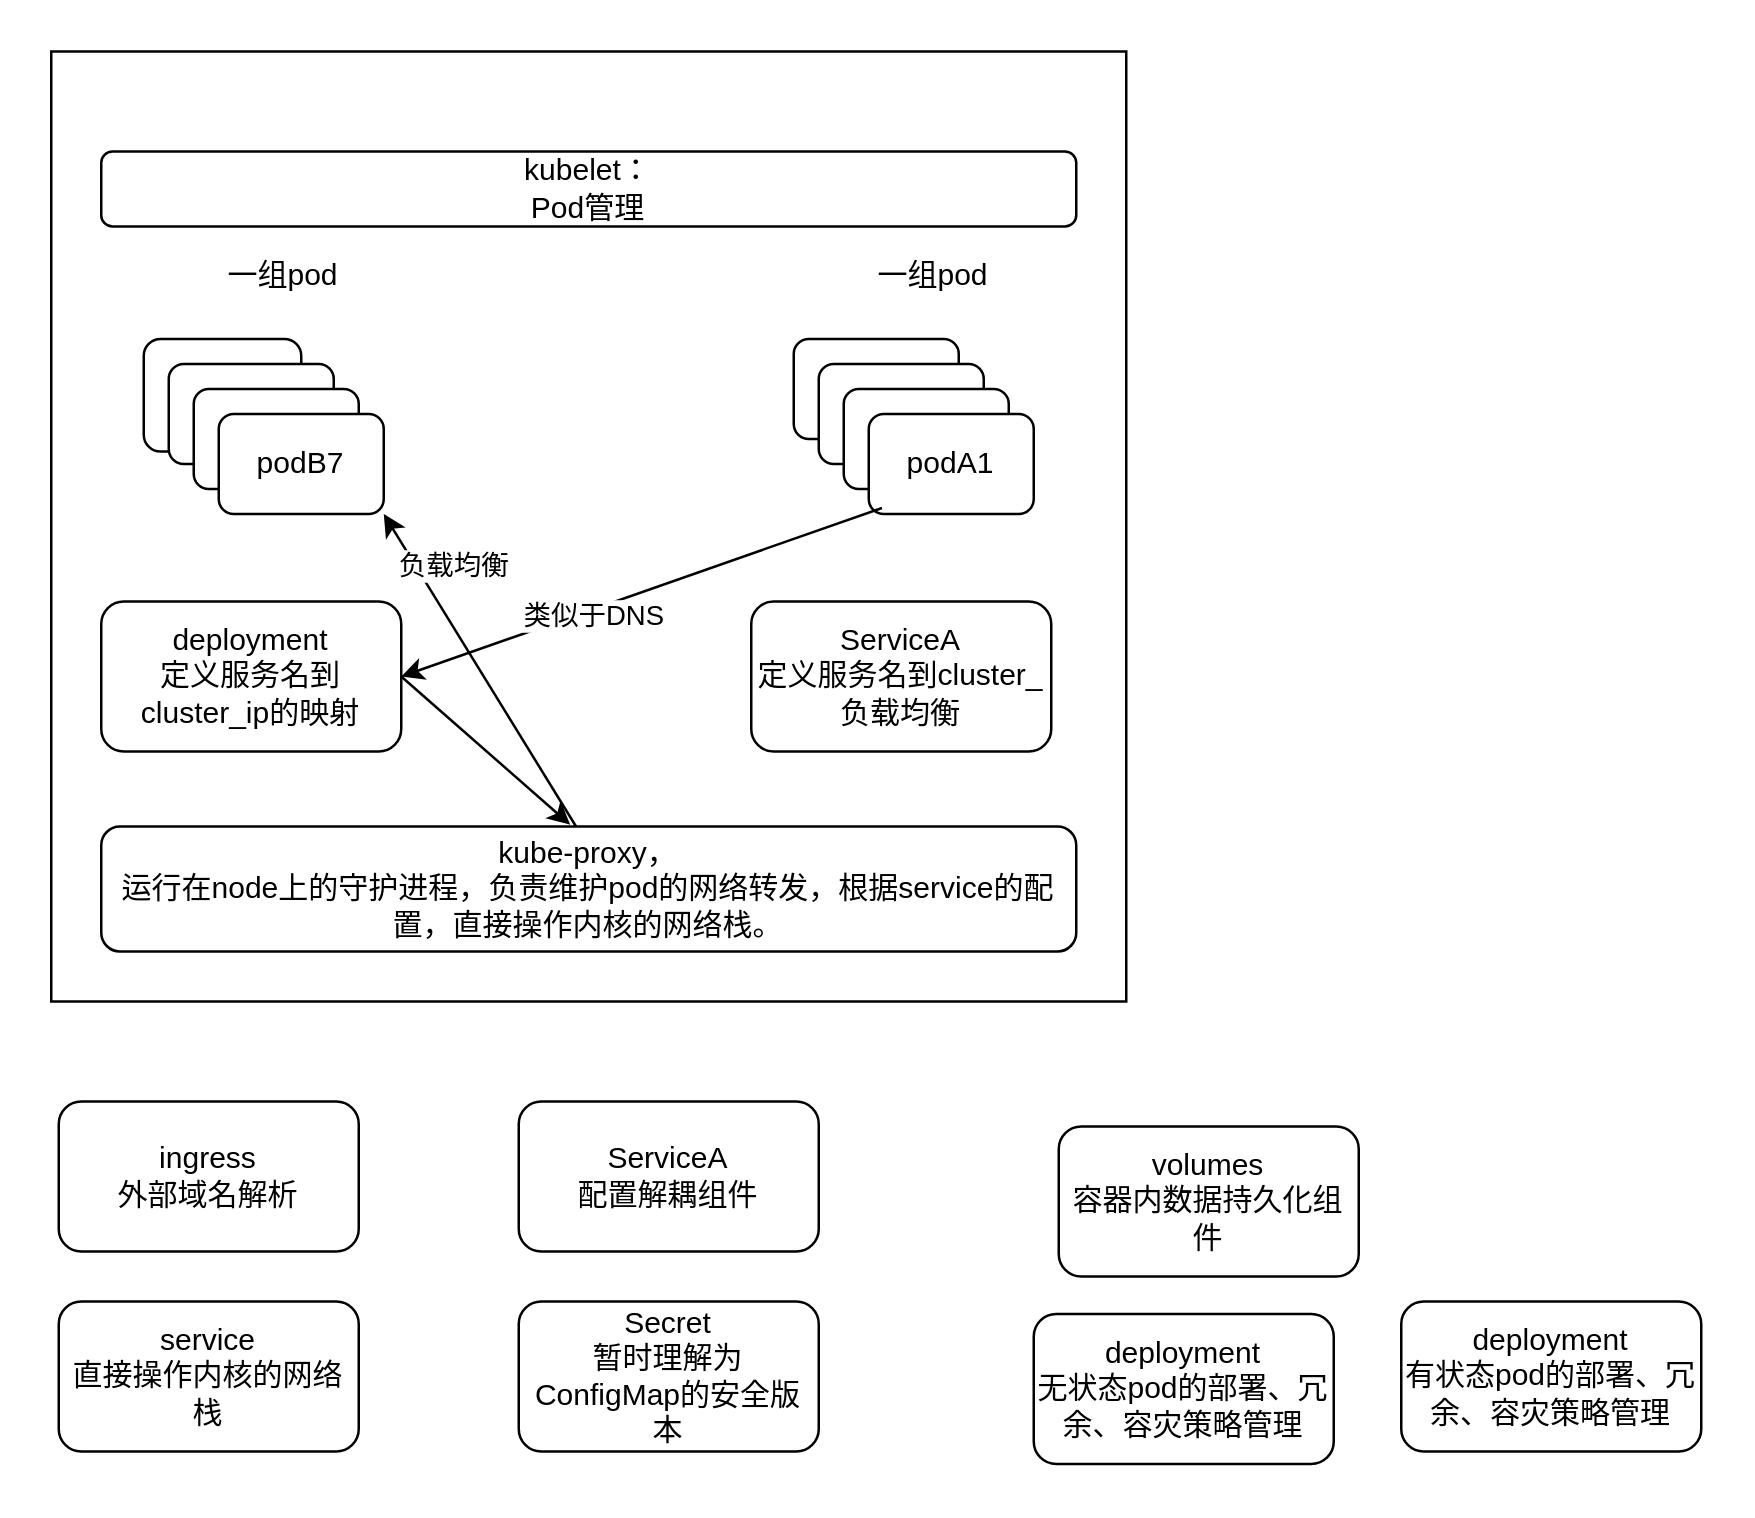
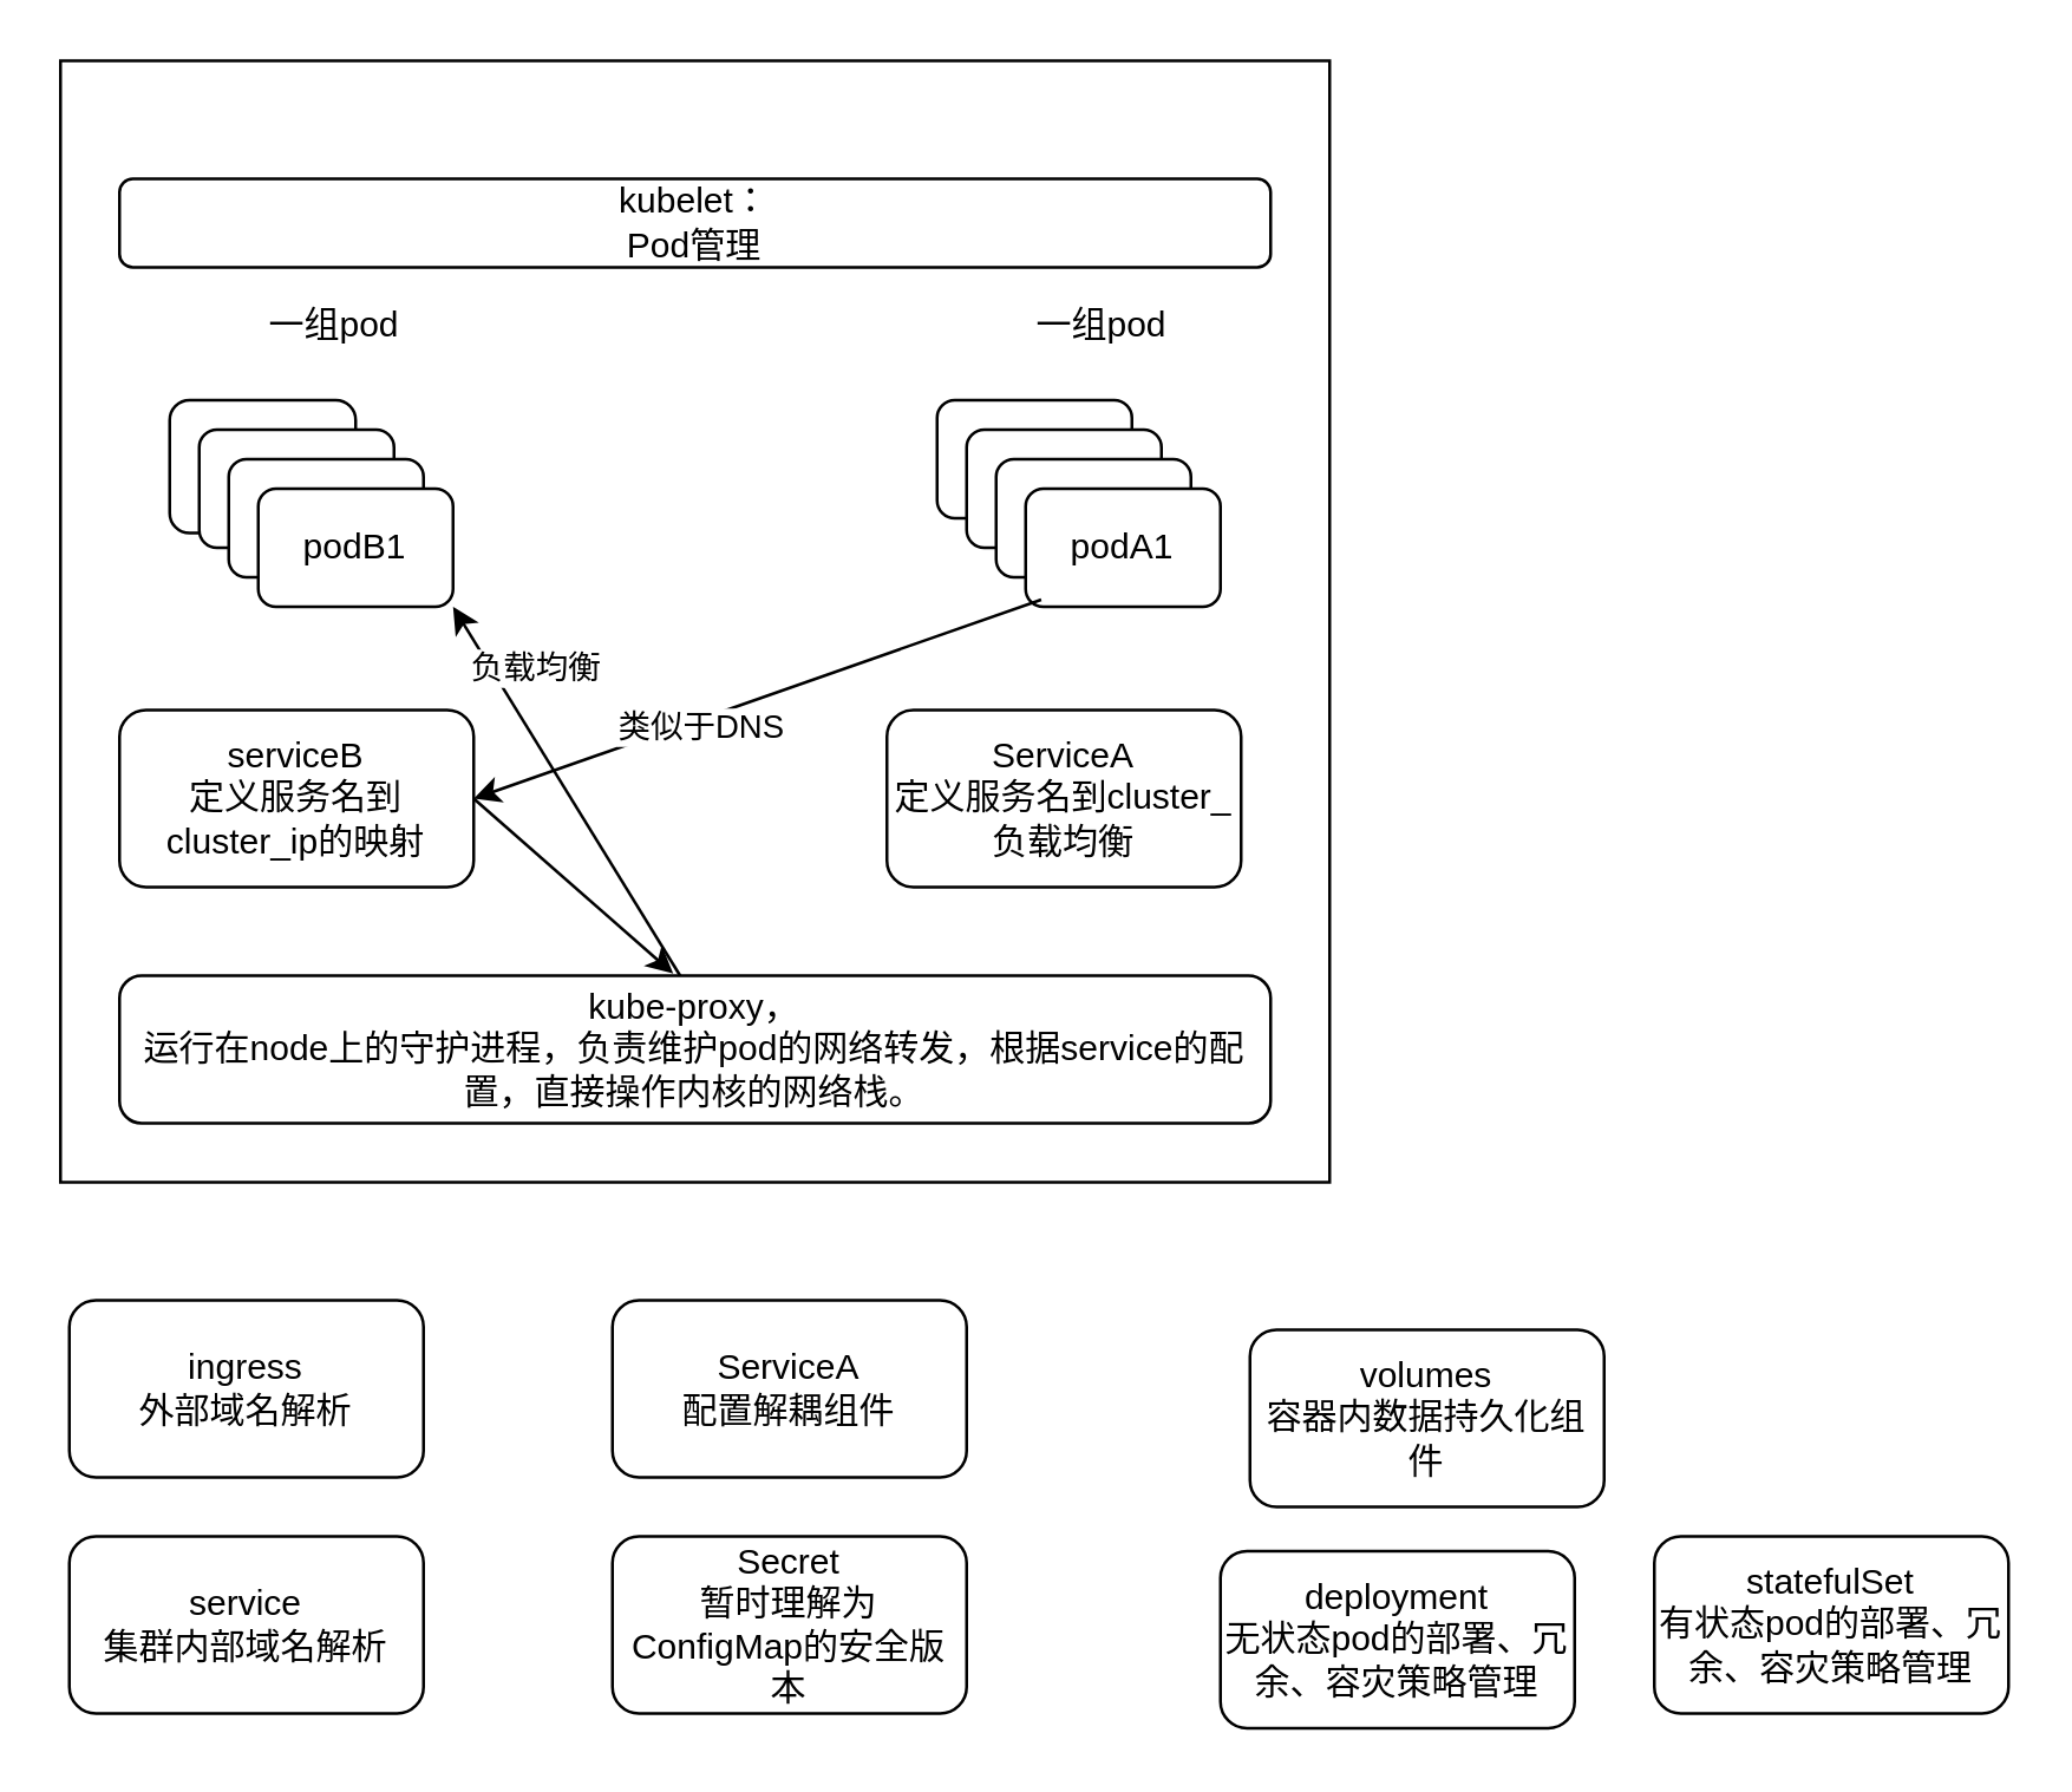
- <mxCell id="10" value="podB7" style="rounded=1;whiteSpace=wrap;html=1;" vertex="1" parent="1"><mxGeometry x="87" y="165" width="66" height="40" as="geometry" /></mxCell>
+ <mxCell id="10" value="podB1" style="rounded=1;whiteSpace=wrap;html=1;" vertex="1" parent="1"><mxGeometry x="87" y="165" width="66" height="40" as="geometry" /></mxCell>
- <mxCell id="14" value="deployment&lt;div&gt;定义服务名到cluster_ip的映射&lt;/div&gt;" style="rounded=1;whiteSpace=wrap;html=1;" vertex="1" parent="1"><mxGeometry x="40" y="240" width="120" height="60" as="geometry" /></mxCell>
+ <mxCell id="14" value="serviceB&lt;div&gt;定义服务名到cluster_ip的映射&lt;/div&gt;" style="rounded=1;whiteSpace=wrap;html=1;" vertex="1" parent="1"><mxGeometry x="40" y="240" width="120" height="60" as="geometry" /></mxCell>
- <mxCell id="22" value="service&lt;div&gt;直接操作内核的网络栈&lt;/div&gt;" style="rounded=1;whiteSpace=wrap;html=1;" vertex="1" parent="1"><mxGeometry x="23" y="520" width="120" height="60" as="geometry" /></mxCell>
+ <mxCell id="22" value="service&lt;div&gt;集群内部域名解析&lt;/div&gt;" style="rounded=1;whiteSpace=wrap;html=1;" vertex="1" parent="1"><mxGeometry x="23" y="520" width="120" height="60" as="geometry" /></mxCell>
- <mxCell id="27" value="deployment&lt;div&gt;有状态pod的部署、冗余、容灾策略管理&lt;/div&gt;" style="rounded=1;whiteSpace=wrap;html=1;" vertex="1" parent="1"><mxGeometry x="560" y="520" width="120" height="60" as="geometry" /></mxCell>
+ <mxCell id="27" value="statefulSet&lt;div&gt;有状态pod的部署、冗余、容灾策略管理&lt;/div&gt;" style="rounded=1;whiteSpace=wrap;html=1;" vertex="1" parent="1"><mxGeometry x="560" y="520" width="120" height="60" as="geometry" /></mxCell>
